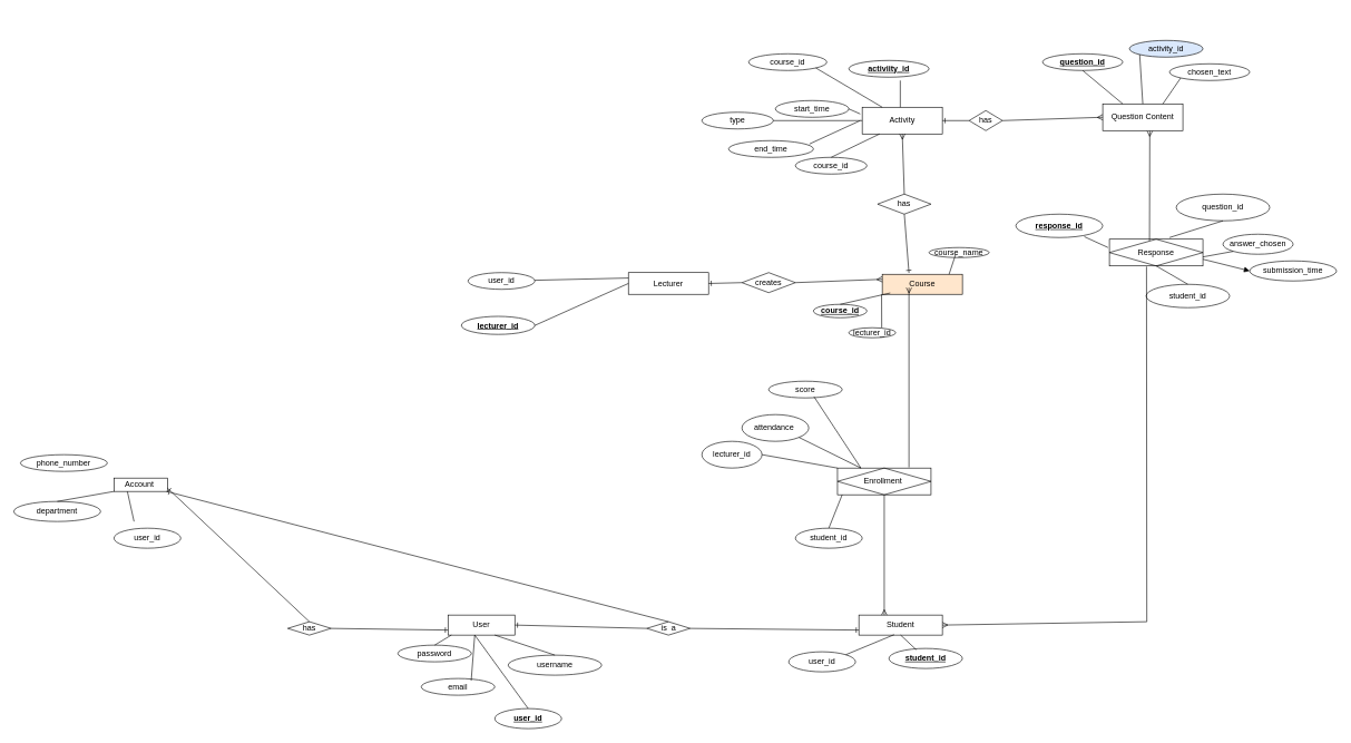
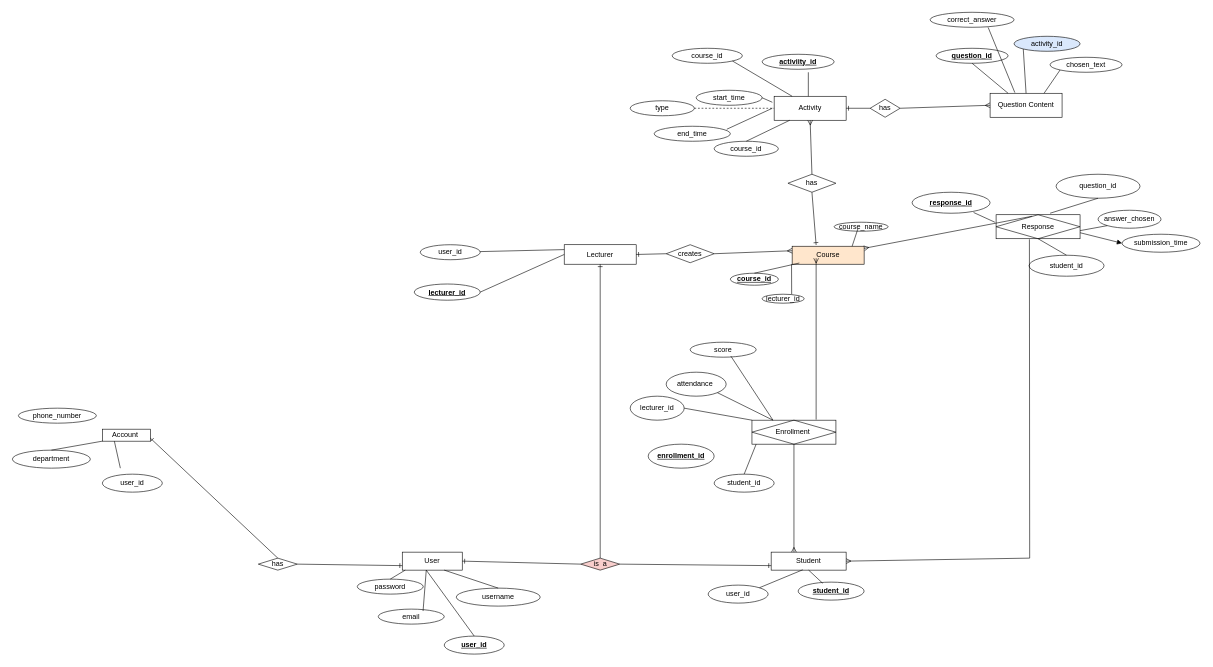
+ <mxCell id="73" value="correct_answer" style="ellipse;whiteSpace=wrap;html=1;" vertex="1" parent="1"><mxGeometry x="1550" y="20" width="140" height="25" as="geometry" /></mxCell>
+ <mxCell id="74" value="" style="endArrow=none;html=1;rounded=0;entryX=0.691;entryY=1.005;entryDx=0;entryDy=0;entryPerimeter=0;exitX=0.344;exitY=-0.027;exitDx=0;exitDy=0;exitPerimeter=0;" edge="1" parent="1" source="69" target="73"><mxGeometry width="50" height="50" relative="1" as="geometry"><mxPoint x="1690" y="150" as="sourcePoint" /><mxPoint x="1690" y="50" as="targetPoint" /><Array as="points" /></mxGeometry></mxCell>
- <mxCell id="67" value="" style="endArrow=none;html=1;rounded=0;exitX=1;exitY=0.5;exitDx=0;exitDy=0;entryX=0;entryY=0.5;entryDx=0;entryDy=0;" edge="1" parent="1" source="60" target="5"><mxGeometry width="50" height="50" relative="1" as="geometry"><mxPoint x="1175.67" y="200" as="sourcePoint" /><mxPoint x="1175.67" y="160" as="targetPoint" /><Array as="points" /></mxGeometry></mxCell>
+ <mxCell id="67" value="" style="endArrow=none;html=1;rounded=0;exitX=1;exitY=0.5;exitDx=0;exitDy=0;entryX=0;entryY=0.5;entryDx=0;entryDy=0;dashed=1;" edge="1" parent="1" source="60" target="5"><mxGeometry width="50" height="50" relative="1" as="geometry"><mxPoint x="1175.67" y="200" as="sourcePoint" /><mxPoint x="1175.67" y="160" as="targetPoint" /><Array as="points" /></mxGeometry></mxCell>
- <mxCell id="95" value="" style="endArrow=ERmany;html=1;rounded=0;entryX=0.587;entryY=1.014;entryDx=0;entryDy=0;exitX=0.429;exitY=0.063;exitDx=0;exitDy=0;exitPerimeter=0;entryPerimeter=0;endFill=0;" edge="1" parent="1" source="84" target="69"><mxGeometry width="50" height="50" relative="1" as="geometry"><mxPoint x="1705" y="350" as="sourcePoint" /><mxPoint x="1705" y="195" as="targetPoint" /></mxGeometry></mxCell>
+ <mxCell id="95" value="" style="endArrow=ERmany;html=1;rounded=0;exitX=0.429;exitY=0.063;exitDx=0;exitDy=0;exitPerimeter=0;endFill=0;" edge="1" parent="1" source="84" target="3"><mxGeometry width="50" height="50" relative="1" as="geometry"><mxPoint x="1705" y="350" as="sourcePoint" /><mxPoint x="1705" y="195" as="targetPoint" /></mxGeometry></mxCell>
+ <mxCell id="36" value="&lt;b&gt;&lt;u&gt;enrollment_id&lt;/u&gt;&lt;/b&gt;" style="ellipse;whiteSpace=wrap;html=1;" vertex="1" parent="1"><mxGeometry x="1080" y="740" width="110" height="40" as="geometry" /></mxCell>
- <mxCell id="56" value="" style="endArrow=ERone;html=1;rounded=0;exitX=0.5;exitY=0;exitDx=0;exitDy=0;endFill=0;" edge="1" parent="1" source="53" target="6"><mxGeometry width="50" height="50" relative="1" as="geometry"><mxPoint x="1030" y="489.5" as="sourcePoint" /><mxPoint x="1100" y="440" as="targetPoint" /></mxGeometry></mxCell>
+ <mxCell id="56" value="" style="endArrow=ERone;html=1;rounded=0;exitX=0.5;exitY=0;exitDx=0;exitDy=0;entryX=0.5;entryY=1;entryDx=0;entryDy=0;endFill=0;" edge="1" parent="1" source="53" target="2"><mxGeometry width="50" height="50" relative="1" as="geometry"><mxPoint x="1030" y="489.5" as="sourcePoint" /><mxPoint x="1100" y="440" as="targetPoint" /></mxGeometry></mxCell>
- <mxCell id="53" value="is&amp;nbsp; a" style="rhombus;whiteSpace=wrap;html=1;" vertex="1" parent="1"><mxGeometry x="967.5" y="930" width="65" height="20" as="geometry" /></mxCell>
+ <mxCell id="53" value="is&amp;nbsp; a" style="rhombus;whiteSpace=wrap;html=1;fillColor=#f8cecc;" vertex="1" parent="1"><mxGeometry x="967.5" y="930" width="65" height="20" as="geometry" /></mxCell>
